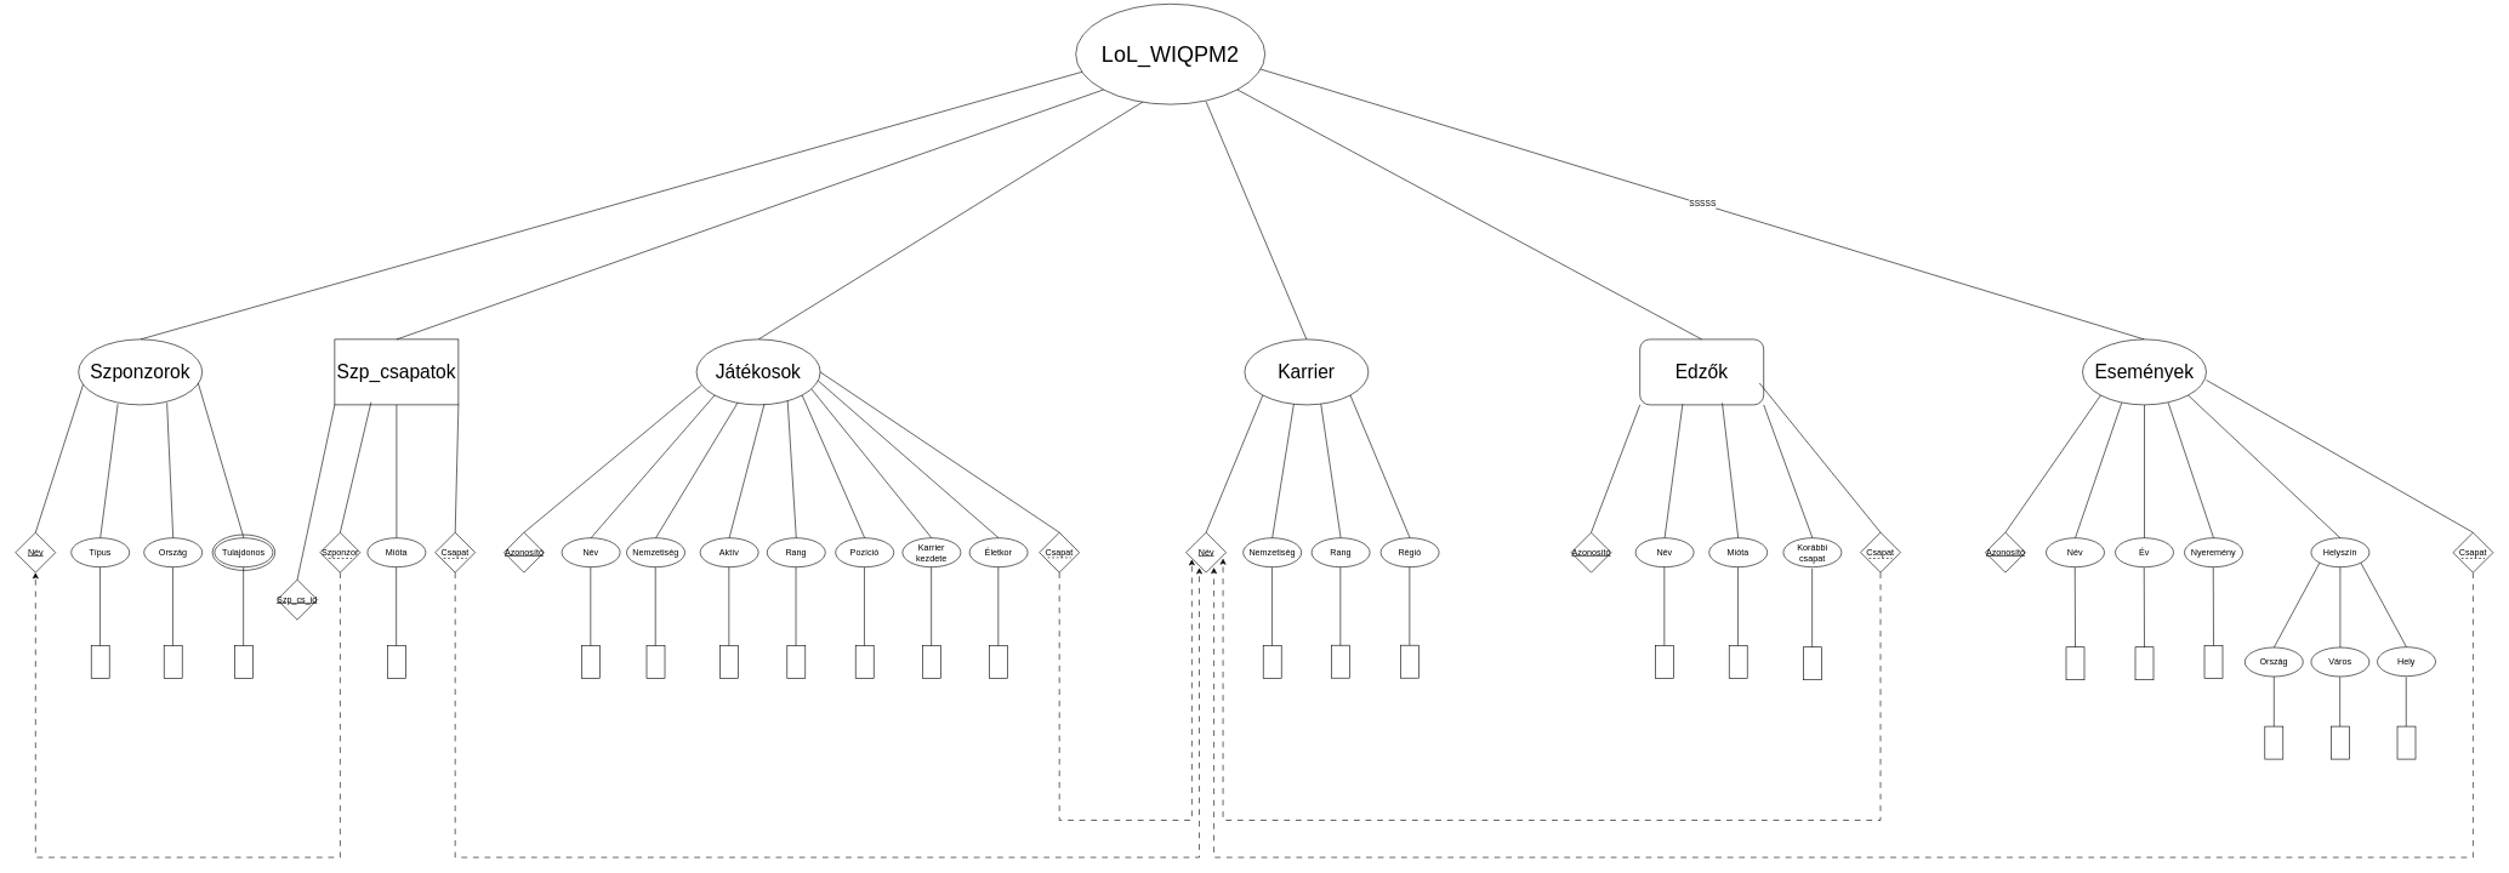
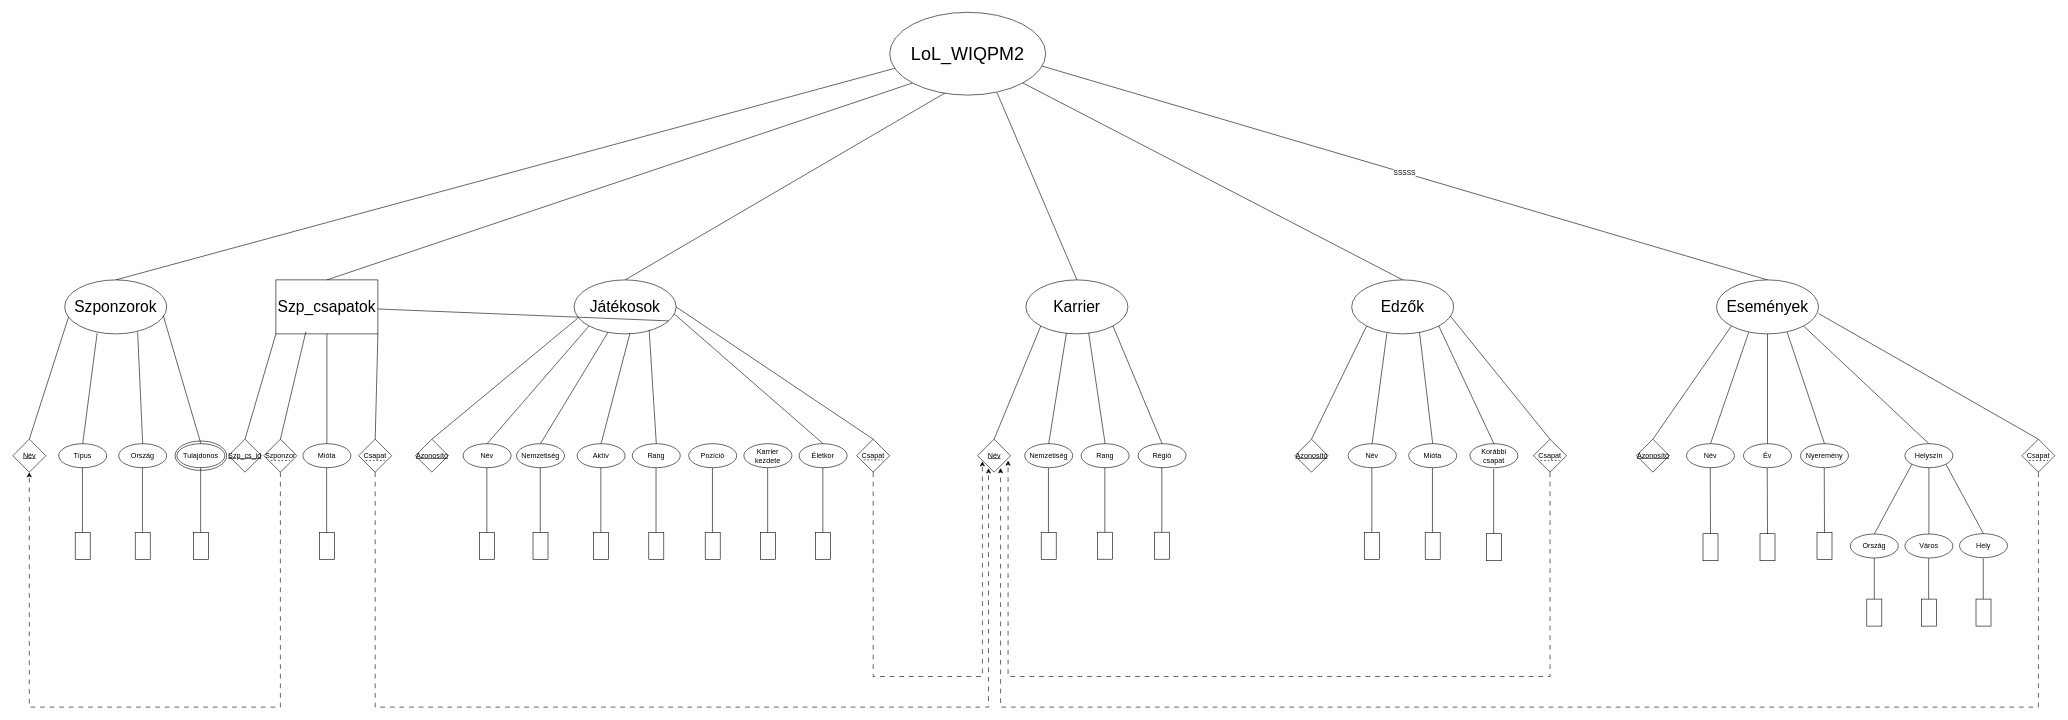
- <mxCell id="6" value="&lt;font style=&quot;font-size: 30px;&quot;&gt;LoL_WIQPM2&lt;/font&gt;" style="ellipse;whiteSpace=wrap;html=1;" parent="1" vertex="1"><mxGeometry x="1477" y="5" width="260" height="138" as="geometry" /></mxCell>
+ <mxCell id="6" value="&lt;font style=&quot;font-size: 30px;&quot;&gt;LoL_WIQPM2&lt;/font&gt;" style="ellipse;whiteSpace=wrap;html=1;" parent="1" vertex="1"><mxGeometry x="1482" y="20" width="260" height="138" as="geometry" /></mxCell>
- <mxCell id="10" value="&lt;font style=&quot;font-size: 26px;&quot;&gt;Edzők&lt;/font&gt;" style="whiteSpace=wrap;html=1;rounded=1;" parent="1" vertex="1"><mxGeometry x="2252" y="466" width="170" height="90" as="geometry" /></mxCell>
+ <mxCell id="10" value="&lt;font style=&quot;font-size: 26px;&quot;&gt;Edzők&lt;/font&gt;" style="ellipse;whiteSpace=wrap;html=1;" parent="1" vertex="1"><mxGeometry x="2252" y="466" width="170" height="90" as="geometry" /></mxCell>
- <mxCell id="40" value="" style="endArrow=none;html=1;rounded=0;exitX=0.929;exitY=0.759;exitDx=0;exitDy=0;exitPerimeter=0;entryX=0.5;entryY=0;entryDx=0;entryDy=0;" parent="1" source="7" target="16" edge="1"><mxGeometry width="50" height="50" relative="1" as="geometry"><mxPoint x="1012" y="580" as="sourcePoint" /><mxPoint x="769" y="789" as="targetPoint" /></mxGeometry></mxCell>
+ <mxCell id="40" value="" style="endArrow=none;html=1;rounded=0;exitX=0.929;exitY=0.759;exitDx=0;exitDy=0;exitPerimeter=0;" parent="1" source="7" target="9" edge="1"><mxGeometry width="50" height="50" relative="1" as="geometry"><mxPoint x="1012" y="580" as="sourcePoint" /><mxPoint x="769" y="789" as="targetPoint" /></mxGeometry></mxCell>
- <mxCell id="39" value="" style="endArrow=none;html=1;rounded=0;exitX=1;exitY=1;exitDx=0;exitDy=0;entryX=0.5;entryY=0;entryDx=0;entryDy=0;" parent="1" source="7" target="17" edge="1"><mxGeometry width="50" height="50" relative="1" as="geometry"><mxPoint x="1002" y="570" as="sourcePoint" /><mxPoint x="759" y="779" as="targetPoint" /></mxGeometry></mxCell>
- <mxCell id="136" value="&lt;u&gt;Szp_cs_id&lt;br&gt;&lt;/u&gt;" style="rhombus;whiteSpace=wrap;html=1;" parent="1" vertex="1"><mxGeometry x="380" y="796.5" width="55" height="55" as="geometry" /></mxCell>
+ <mxCell id="136" value="&lt;u&gt;Szp_cs_id&lt;br&gt;&lt;/u&gt;" style="rhombus;whiteSpace=wrap;html=1;" parent="1" vertex="1"><mxGeometry x="380" y="731.5" width="55" height="55" as="geometry" /></mxCell>
